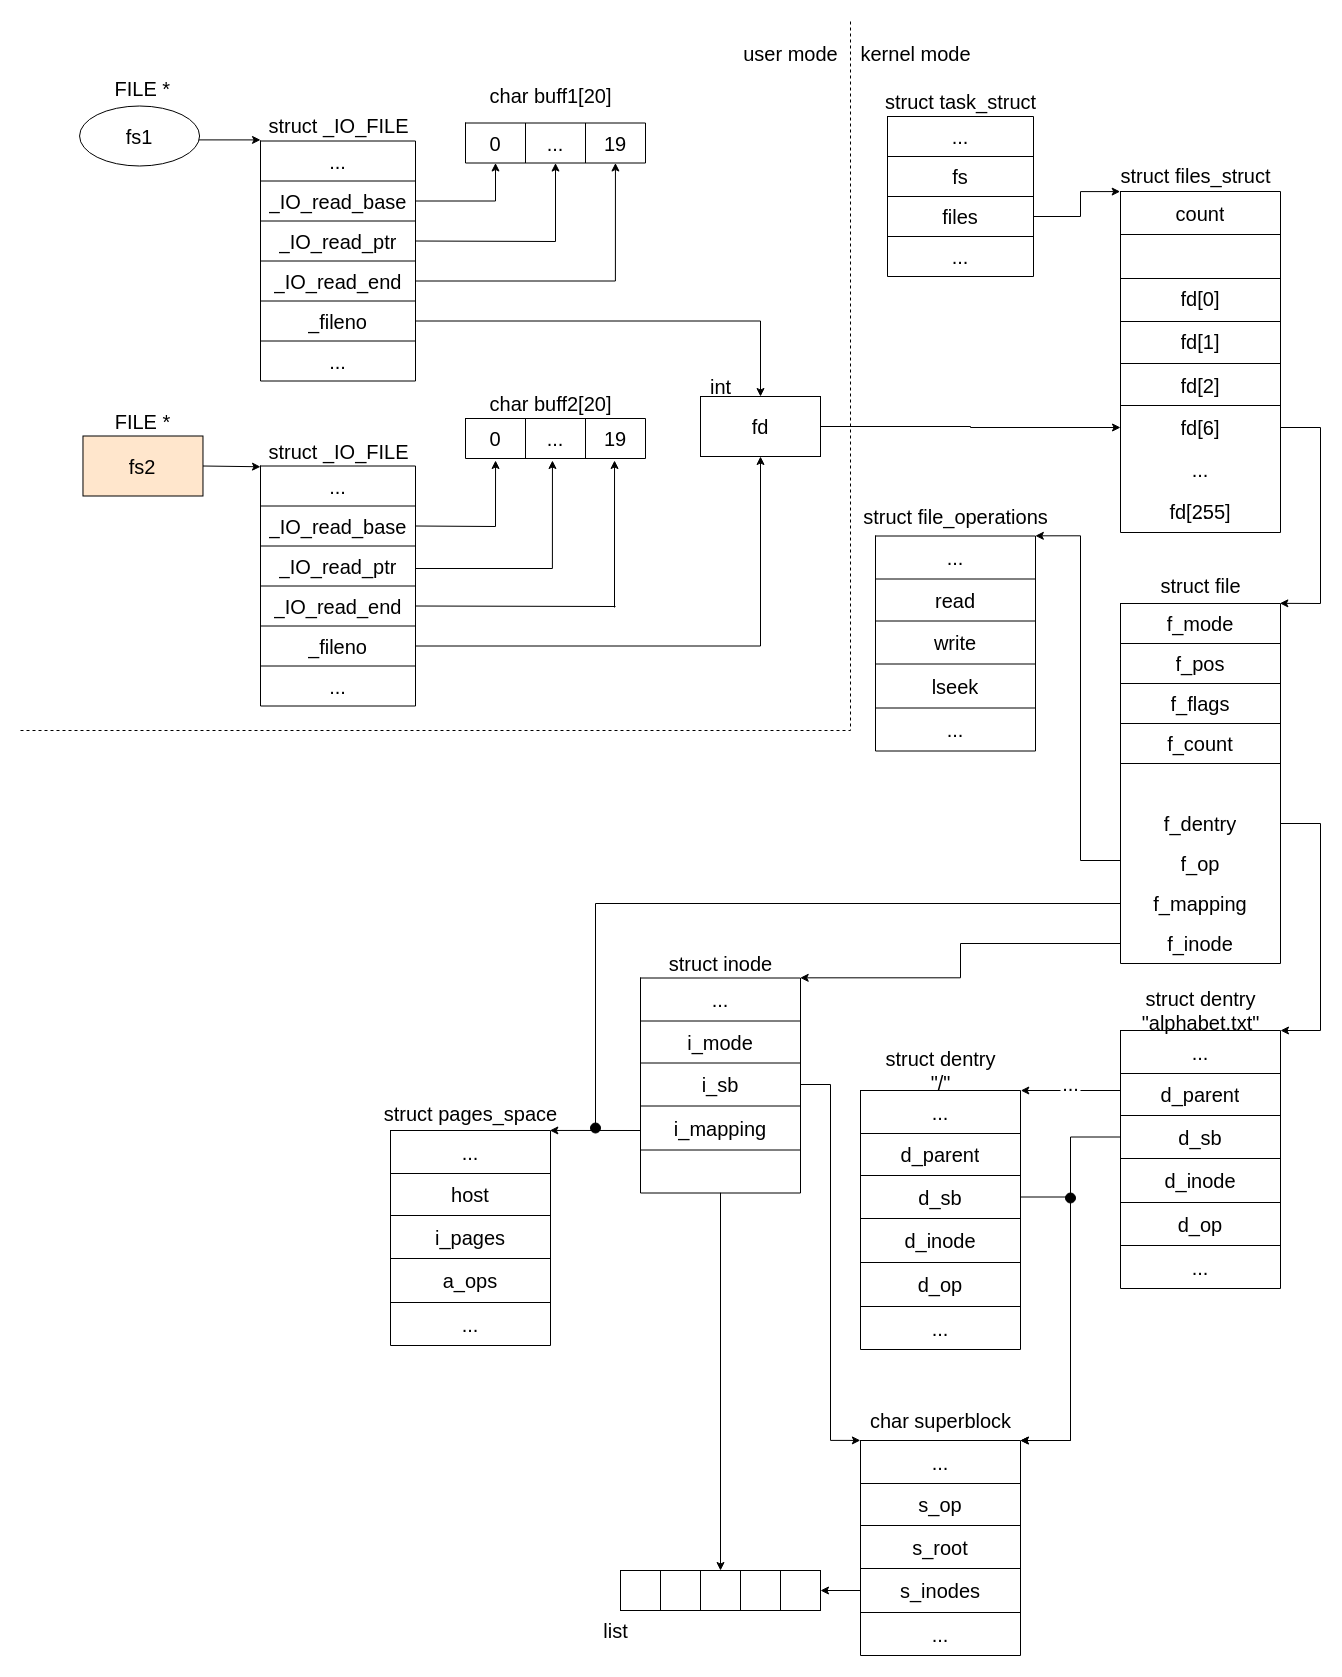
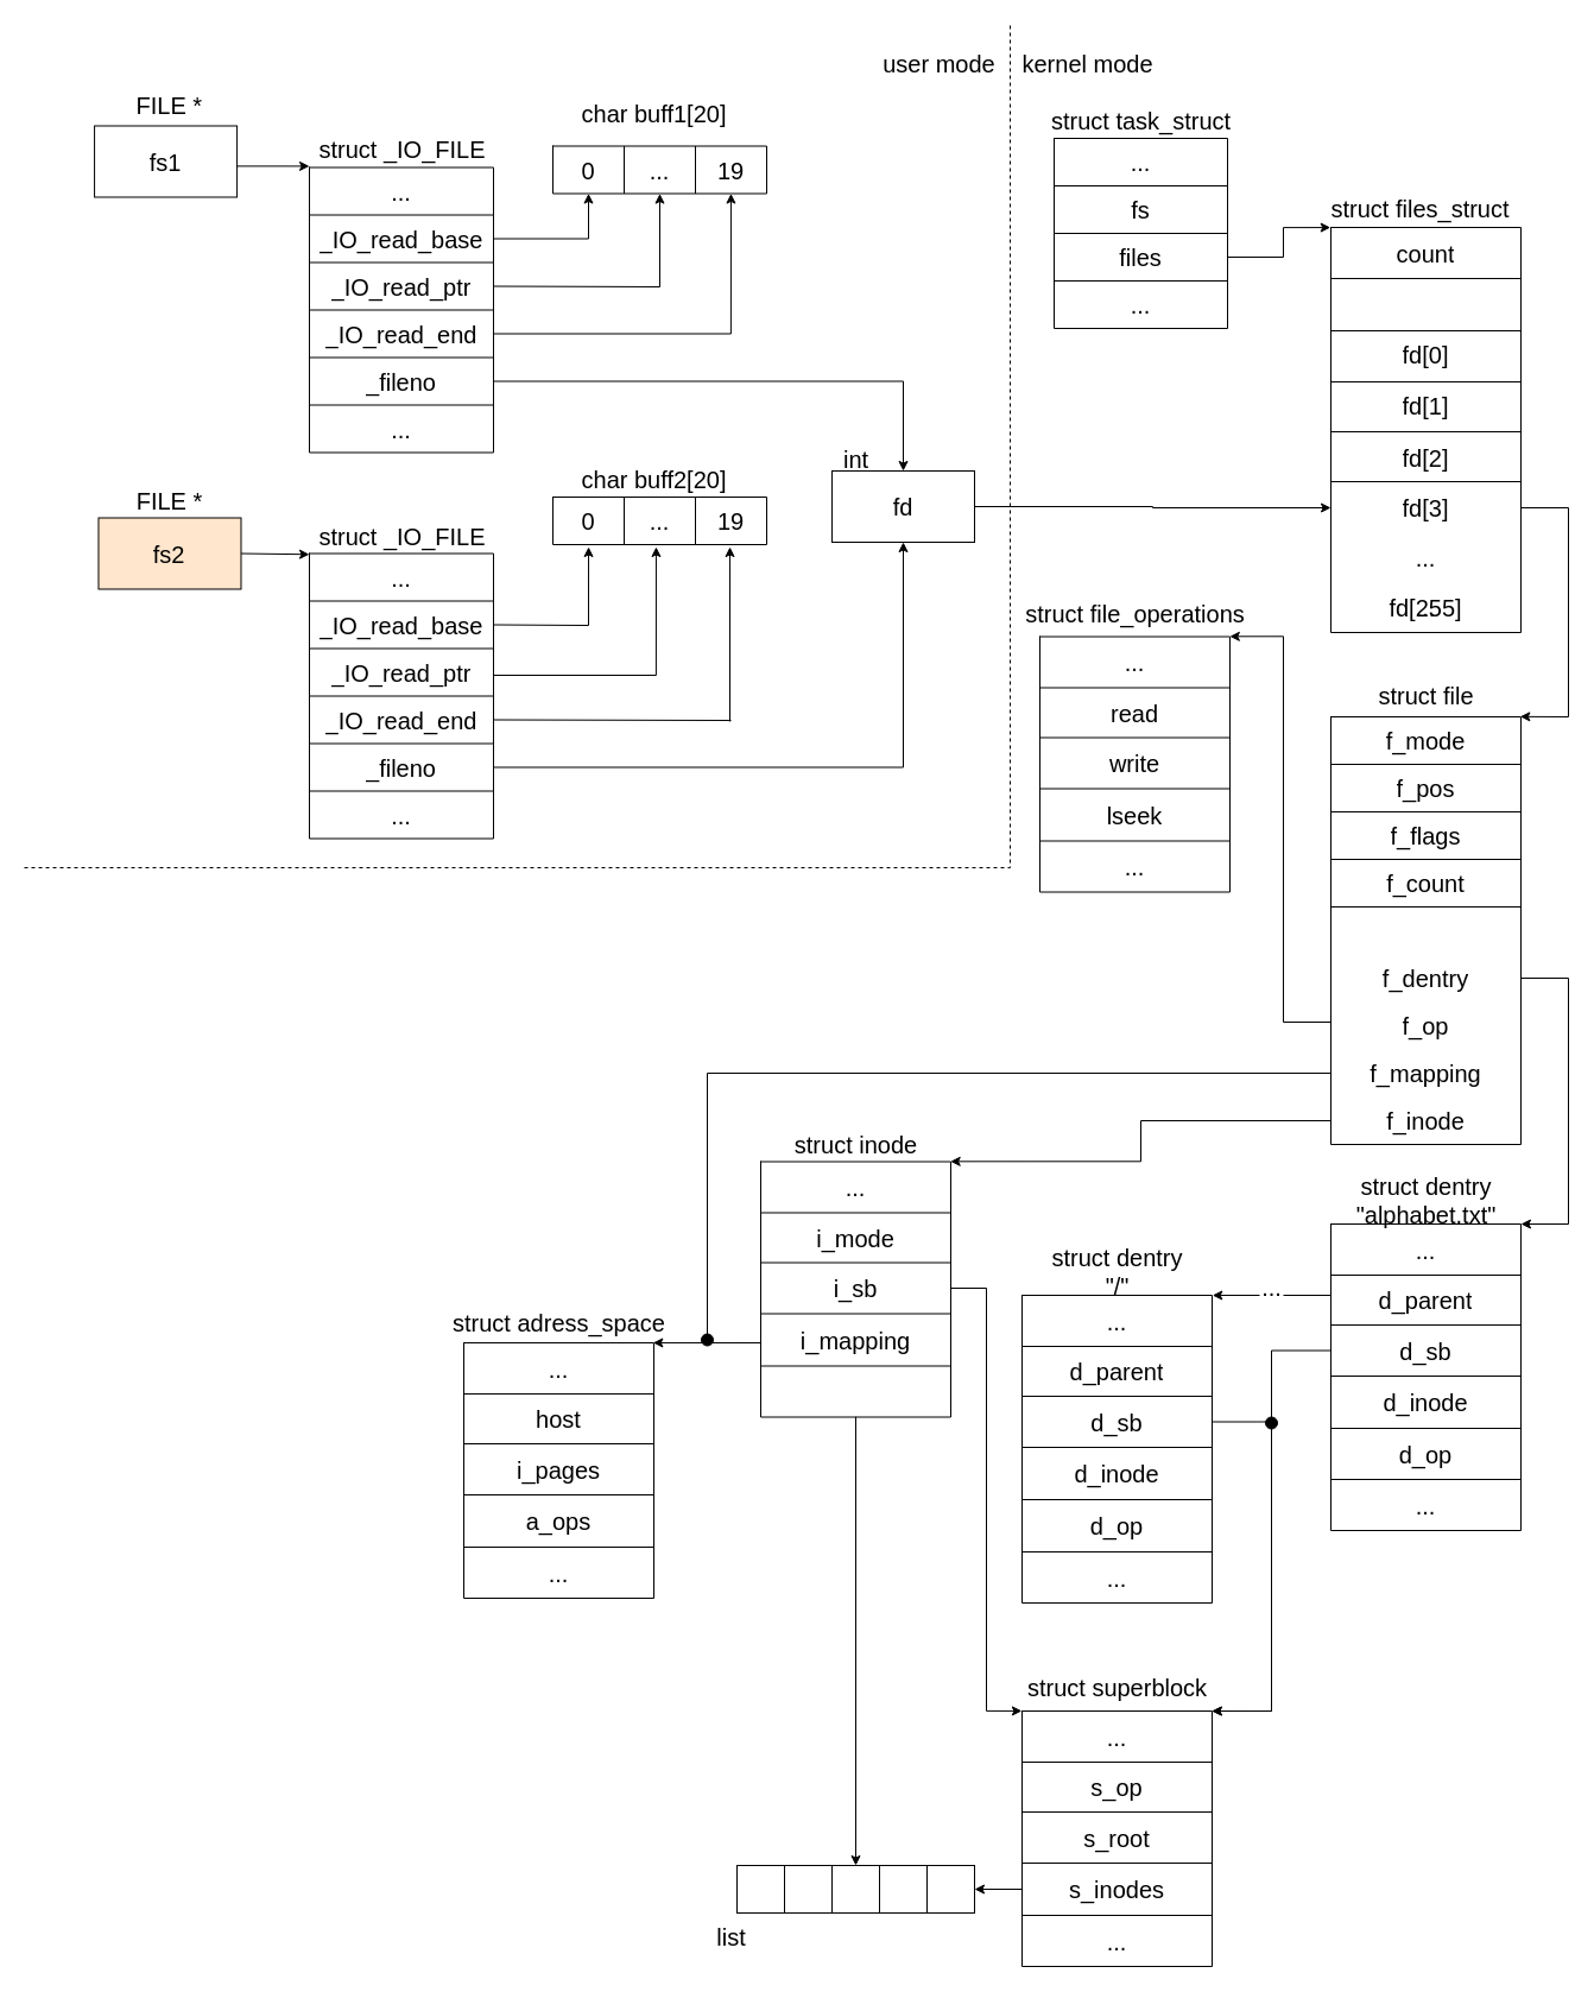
- <mxCell id="2" value="&lt;div&gt;fs1&lt;/div&gt;" style="ellipse;whiteSpace=wrap;html=1;fontSize=20;" parent="1" vertex="1"><mxGeometry x="79.07" y="105.5" width="120" height="60" as="geometry" /></mxCell>
+ <mxCell id="2" value="&lt;div&gt;fs1&lt;/div&gt;" style="rounded=0;whiteSpace=wrap;html=1;fontSize=20;" parent="1" vertex="1"><mxGeometry x="79.07" y="105.5" width="120" height="60" as="geometry" /></mxCell>
- <mxCell id="66" value="fd[6]" style="shape=partialRectangle;html=1;whiteSpace=wrap;connectable=0;overflow=hidden;fillColor=none;top=0;left=0;bottom=0;right=0;fontSize=20;" parent="65" vertex="1"><mxGeometry width="160" height="42" as="geometry"><mxRectangle width="160" height="42" as="alternateBounds" /></mxGeometry></mxCell>
+ <mxCell id="66" value="fd[3]" style="shape=partialRectangle;html=1;whiteSpace=wrap;connectable=0;overflow=hidden;fillColor=none;top=0;left=0;bottom=0;right=0;fontSize=20;" parent="65" vertex="1"><mxGeometry width="160" height="42" as="geometry"><mxRectangle width="160" height="42" as="alternateBounds" /></mxGeometry></mxCell>
- <mxCell id="195" value="struct pages_space" style="text;html=1;align=center;verticalAlign=middle;resizable=0;points=[];autosize=1;strokeColor=none;fontSize=20;" parent="1" vertex="1"><mxGeometry x="370" y="1092.5" width="200" height="40" as="geometry" /></mxCell>
+ <mxCell id="195" value="struct adress_space" style="text;html=1;align=center;verticalAlign=middle;resizable=0;points=[];autosize=1;strokeColor=none;fontSize=20;" parent="1" vertex="1"><mxGeometry x="370" y="1092.5" width="200" height="40" as="geometry" /></mxCell>
- <mxCell id="169" value="char superblock" style="text;html=1;align=center;verticalAlign=middle;resizable=0;points=[];autosize=1;strokeColor=none;fontSize=20;" parent="1" vertex="1"><mxGeometry x="855" y="1400" width="170" height="40" as="geometry" /></mxCell>
+ <mxCell id="169" value="struct superblock" style="text;html=1;align=center;verticalAlign=middle;resizable=0;points=[];autosize=1;strokeColor=none;fontSize=20;" parent="1" vertex="1"><mxGeometry x="855" y="1400" width="170" height="40" as="geometry" /></mxCell>
